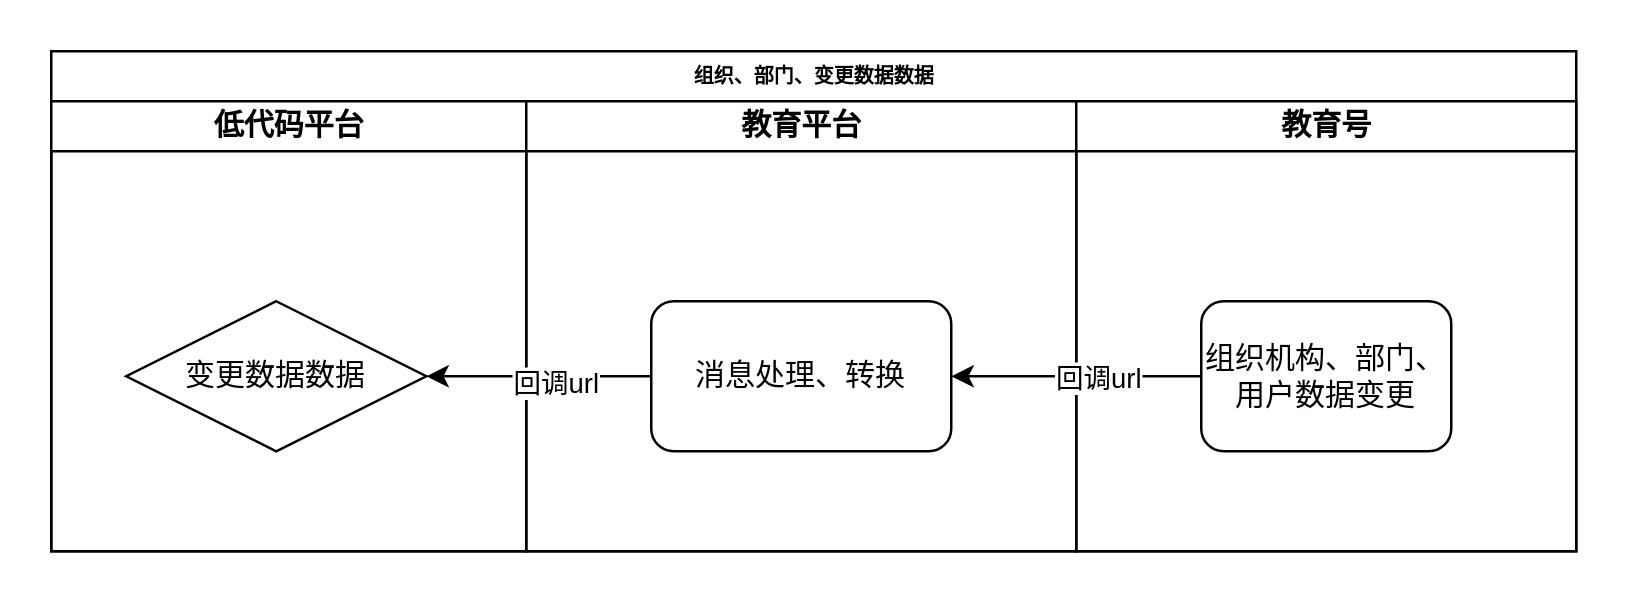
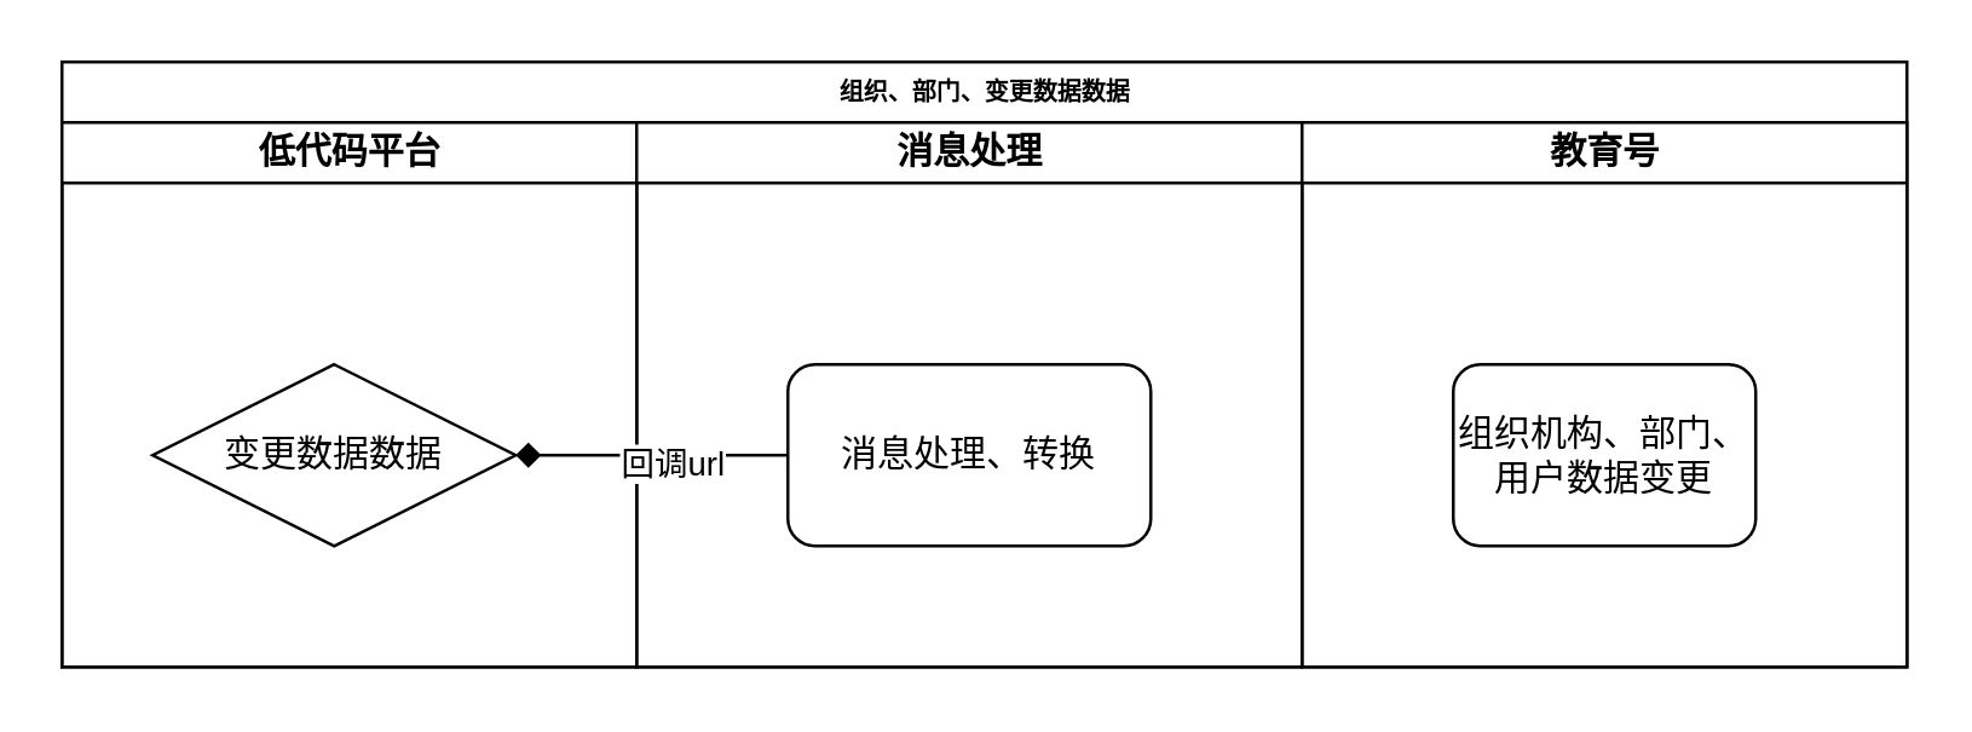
- <mxCell id="5" value="教育平台" style="swimlane;html=1;startSize=20;" vertex="1" parent="2"><mxGeometry x="190" y="20" width="220" height="180" as="geometry" /></mxCell>
+ <mxCell id="5" value="消息处理" style="swimlane;html=1;startSize=20;" vertex="1" parent="2"><mxGeometry x="190" y="20" width="220" height="180" as="geometry" /></mxCell>
- <mxCell id="11" style="edgeStyle=orthogonalEdgeStyle;rounded=0;orthogonalLoop=1;jettySize=auto;html=1;" edge="1" parent="2" source="6" target="4"><mxGeometry relative="1" as="geometry" /></mxCell>
+ <mxCell id="11" style="edgeStyle=orthogonalEdgeStyle;rounded=0;orthogonalLoop=1;jettySize=auto;html=1;endArrow=diamond;" edge="1" parent="2" source="6" target="4"><mxGeometry relative="1" as="geometry" /></mxCell>
- <mxCell id="9" style="edgeStyle=orthogonalEdgeStyle;rounded=0;orthogonalLoop=1;jettySize=auto;html=1;entryX=1;entryY=0.5;entryDx=0;entryDy=0;" edge="1" parent="2" source="8" target="6"><mxGeometry relative="1" as="geometry" /></mxCell>
- <mxCell id="10" value="回调url" style="edgeLabel;html=1;align=center;verticalAlign=middle;resizable=0;points=[];" vertex="1" connectable="0" parent="9"><mxGeometry x="-0.16" relative="1" as="geometry"><mxPoint as="offset" /></mxGeometry></mxCell>
